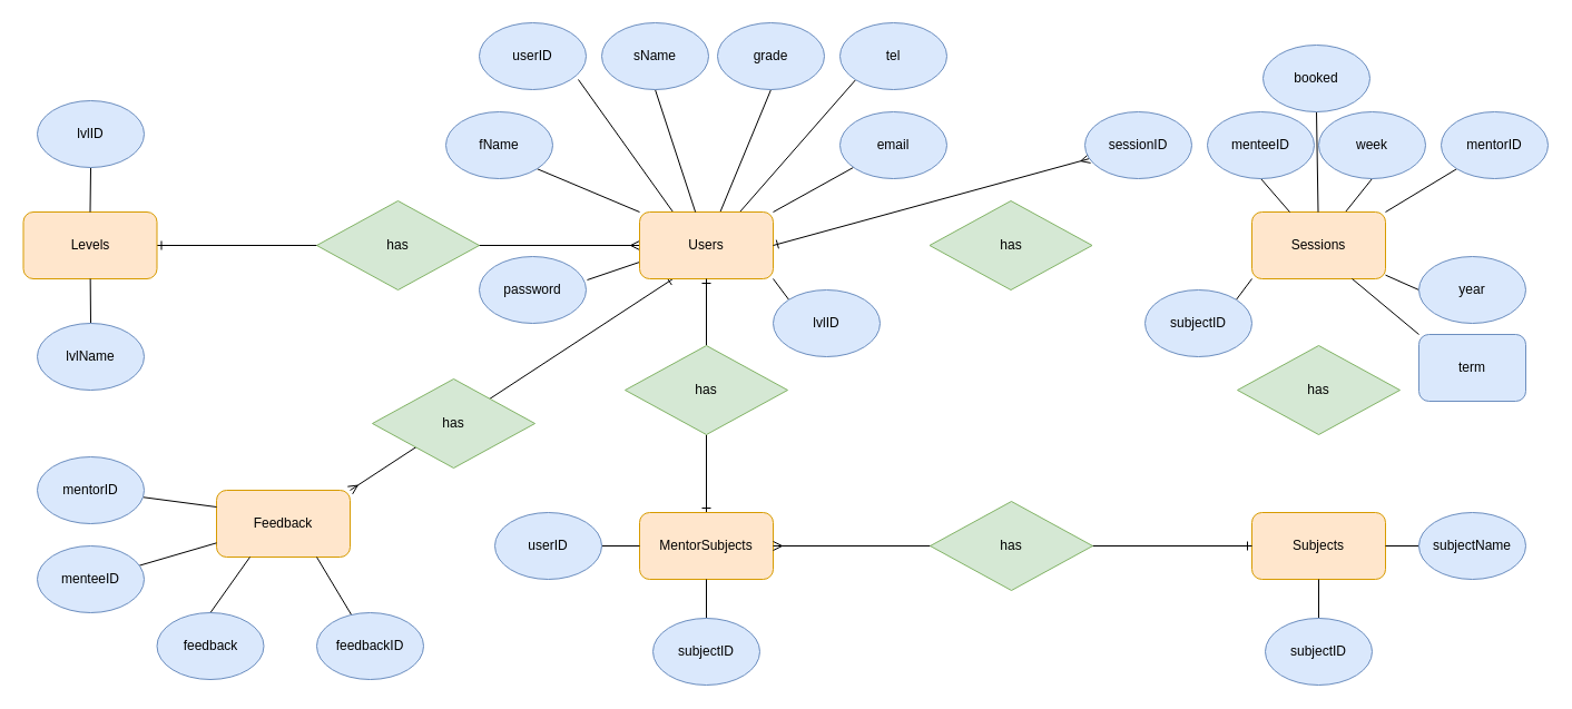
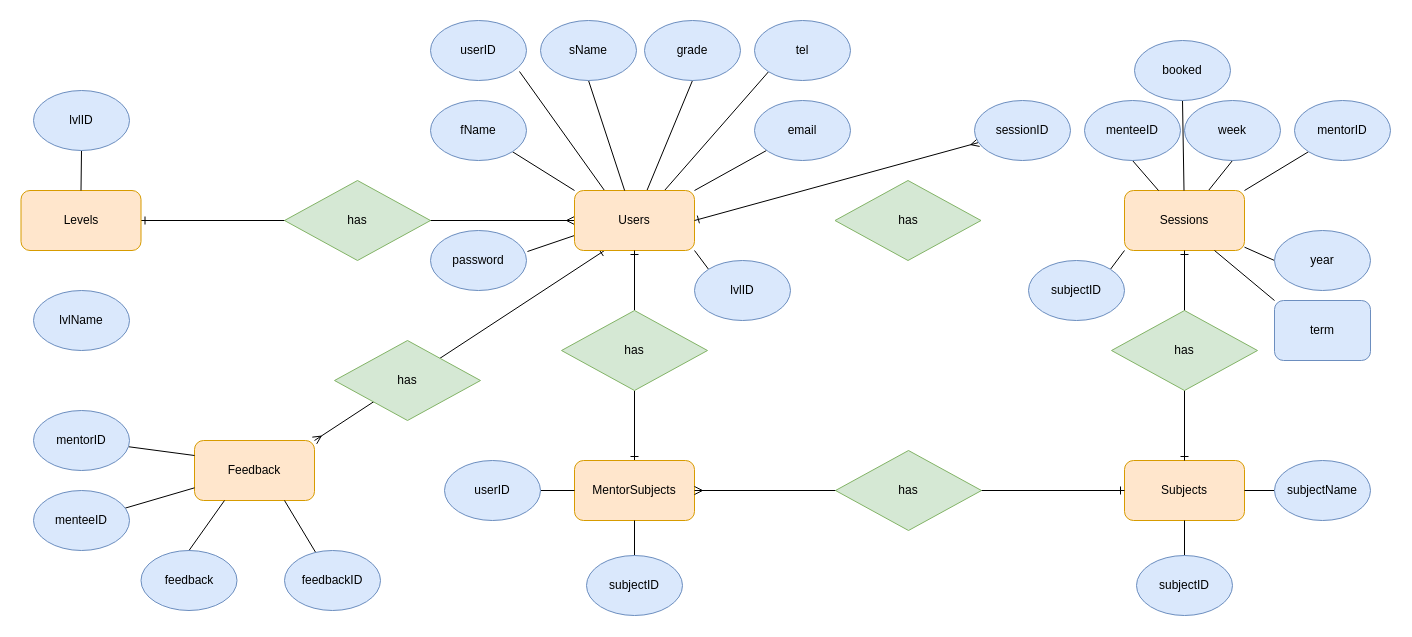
- <mxCell id="26" value="fName" style="ellipse;whiteSpace=wrap;html=1;fillColor=#dae8fc;strokeColor=#6c8ebf;" parent="1" vertex="1"><mxGeometry x="400" y="100" width="96" height="60" as="geometry" /></mxCell>
+ <mxCell id="26" value="fName" style="ellipse;whiteSpace=wrap;html=1;fillColor=#dae8fc;strokeColor=#6c8ebf;" parent="1" vertex="1"><mxGeometry x="430" y="100" width="96" height="60" as="geometry" /></mxCell>
- <mxCell id="48" style="rounded=0;orthogonalLoop=1;jettySize=auto;html=1;startArrow=none;startFill=0;endArrow=none;endFill=0;" parent="1" source="49" target="45" edge="1"><mxGeometry relative="1" as="geometry" /></mxCell>
+ <mxCell id="18" value="" style="endArrow=ERone;html=1;rounded=0;startArrow=ERone;startFill=0;endFill=0;exitX=0.5;exitY=1;exitDx=0;exitDy=0;" parent="1" source="5" target="17" edge="1"><mxGeometry width="50" height="50" relative="1" as="geometry"><mxPoint x="1094" y="330" as="sourcePoint" /><mxPoint x="664" y="330" as="targetPoint" /></mxGeometry></mxCell>
